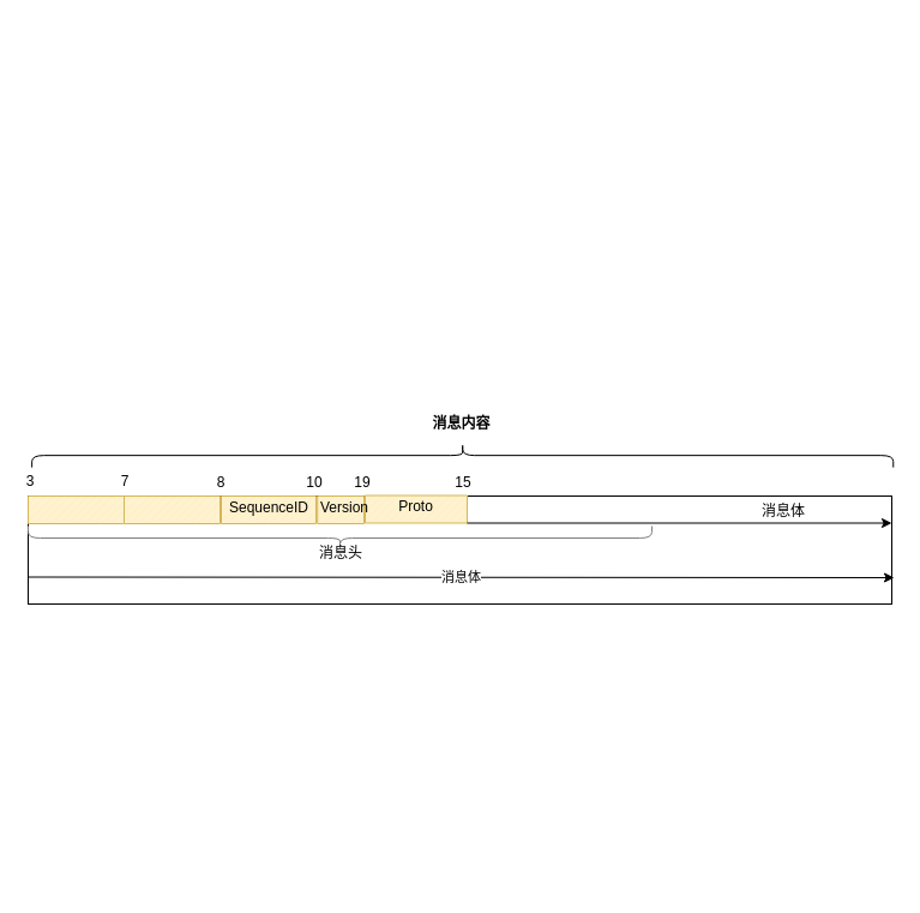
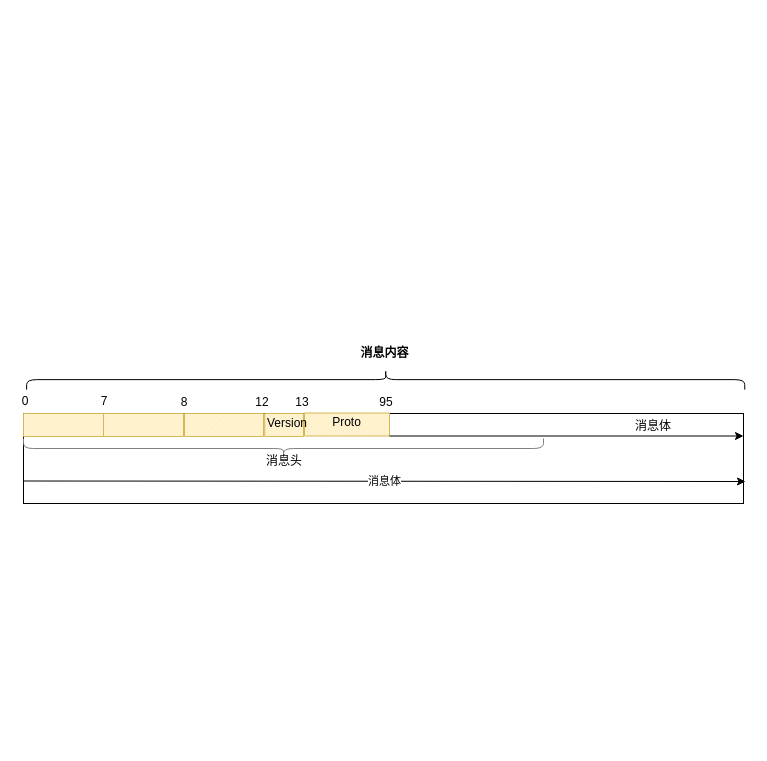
- <mxCell id="13" value="3" style="text;html=1;strokeColor=none;fillColor=none;align=center;verticalAlign=middle;whiteSpace=wrap;rounded=0;" parent="1" vertex="1"><mxGeometry x="20" y="396" width="10" height="10" as="geometry" /></mxCell>
+ <mxCell id="13" value="0" style="text;html=1;strokeColor=none;fillColor=none;align=center;verticalAlign=middle;whiteSpace=wrap;rounded=0;" parent="1" vertex="1"><mxGeometry x="20" y="396" width="10" height="10" as="geometry" /></mxCell>
- <mxCell id="16" value="10" style="text;html=1;strokeColor=none;fillColor=none;align=center;verticalAlign=middle;whiteSpace=wrap;rounded=0;" parent="1" vertex="1"><mxGeometry x="257" y="397" width="10" height="10" as="geometry" /></mxCell>
+ <mxCell id="16" value="12" style="text;html=1;strokeColor=none;fillColor=none;align=center;verticalAlign=middle;whiteSpace=wrap;rounded=0;" parent="1" vertex="1"><mxGeometry x="257" y="397" width="10" height="10" as="geometry" /></mxCell>
- <mxCell id="17" value="19" style="text;html=1;strokeColor=none;fillColor=none;align=center;verticalAlign=middle;whiteSpace=wrap;rounded=0;" parent="1" vertex="1"><mxGeometry x="297" y="397" width="10" height="10" as="geometry" /></mxCell>
+ <mxCell id="17" value="13" style="text;html=1;strokeColor=none;fillColor=none;align=center;verticalAlign=middle;whiteSpace=wrap;rounded=0;" parent="1" vertex="1"><mxGeometry x="297" y="397" width="10" height="10" as="geometry" /></mxCell>
- <mxCell id="18" value="15" style="text;html=1;strokeColor=none;fillColor=none;align=center;verticalAlign=middle;whiteSpace=wrap;rounded=0;" parent="1" vertex="1"><mxGeometry x="381" y="397" width="10" height="10" as="geometry" /></mxCell>
+ <mxCell id="18" value="95" style="text;html=1;strokeColor=none;fillColor=none;align=center;verticalAlign=middle;whiteSpace=wrap;rounded=0;" parent="1" vertex="1"><mxGeometry x="381" y="397" width="10" height="10" as="geometry" /></mxCell>
- <mxCell id="10" value="&lt;span lang=&quot;EN-US&quot;&gt;&lt;font style=&quot;font-size: 12px&quot;&gt;SequenceID&lt;/font&gt;&lt;/span&gt;" style="text;html=1;strokeColor=none;fillColor=none;align=center;verticalAlign=middle;whiteSpace=wrap;rounded=0;" parent="1" vertex="1"><mxGeometry x="193.5" y="413" width="60" height="20" as="geometry" /></mxCell>
